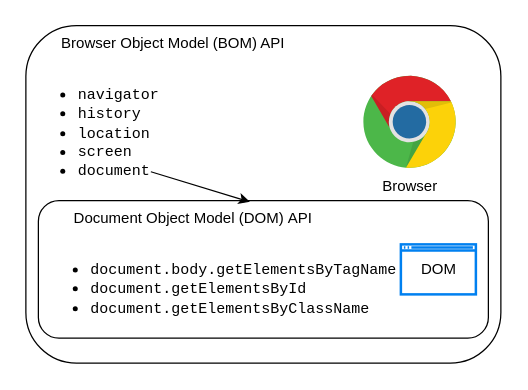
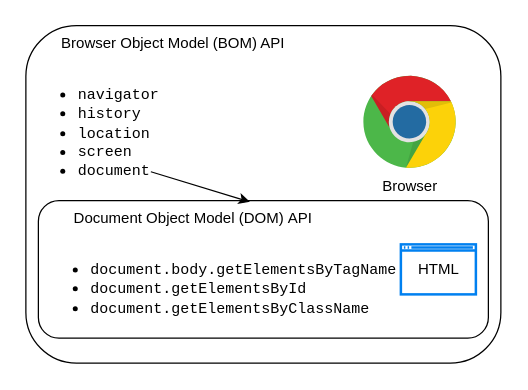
- <mxCell id="6" value="DOM" style="html=1;verticalLabelPosition=middle;align=center;labelBackgroundColor=#ffffff;verticalAlign=middle;strokeWidth=2;strokeColor=#0080F0;shadow=0;dashed=0;shape=mxgraph.ios7.icons.window;labelPosition=center;" vertex="1" parent="1"><mxGeometry x="320" y="195" width="60" height="40" as="geometry" /></mxCell>
+ <mxCell id="6" value="HTML" style="html=1;verticalLabelPosition=middle;align=center;labelBackgroundColor=#ffffff;verticalAlign=middle;strokeWidth=2;strokeColor=#0080F0;shadow=0;dashed=0;shape=mxgraph.ios7.icons.window;labelPosition=center;" vertex="1" parent="1"><mxGeometry x="320" y="195" width="60" height="40" as="geometry" /></mxCell>
